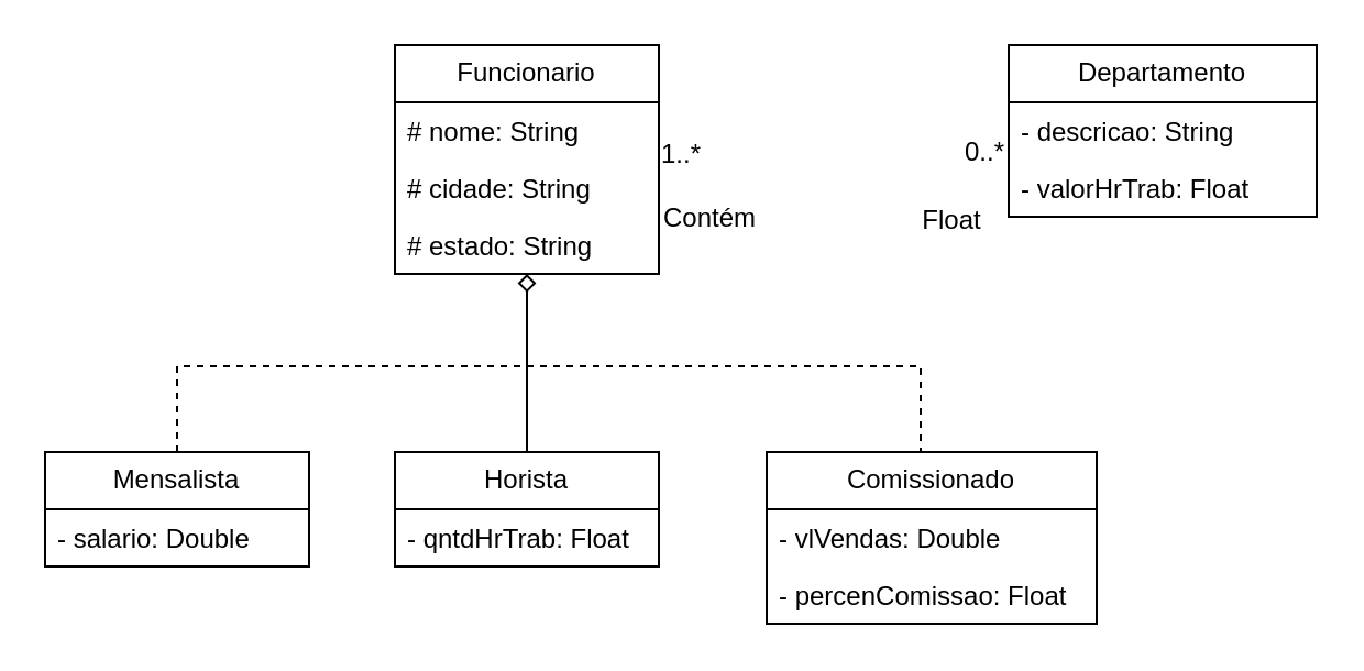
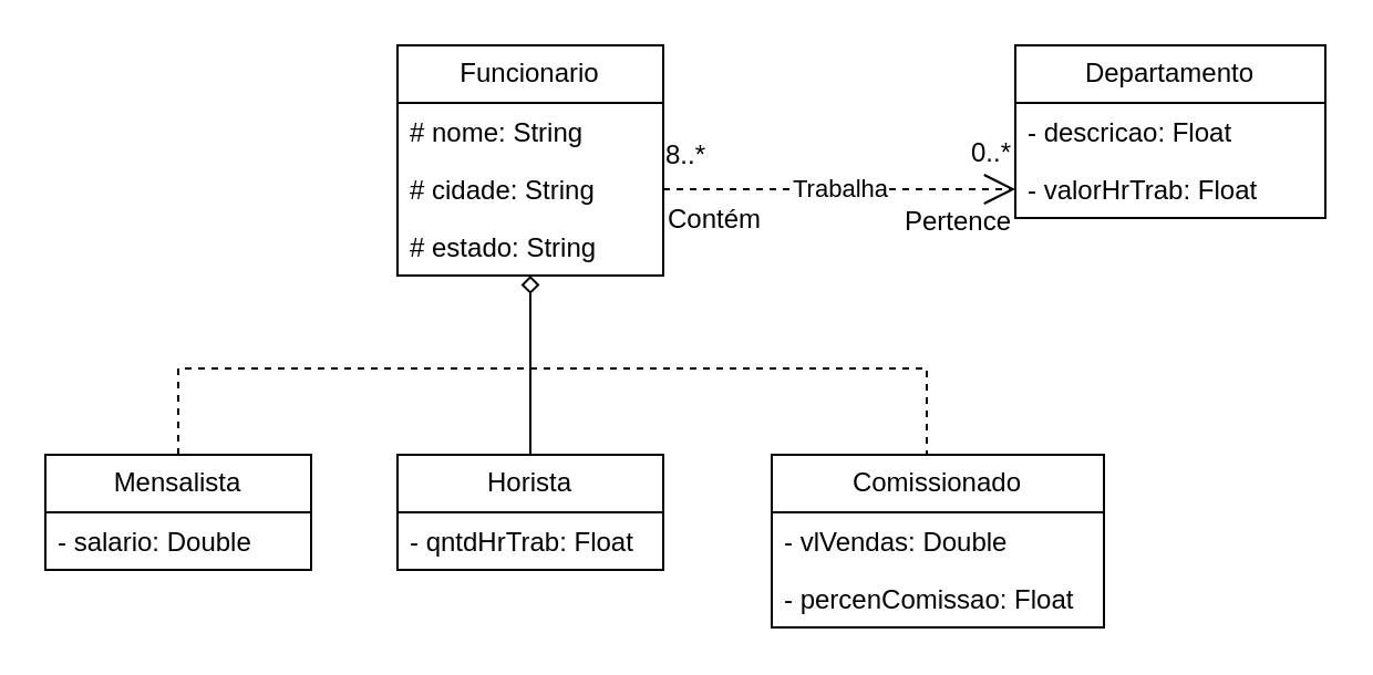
- <mxCell id="3" value="- descricao: String" style="text;strokeColor=none;fillColor=none;align=left;verticalAlign=top;spacingLeft=4;spacingRight=4;overflow=hidden;rotatable=0;points=[[0,0.5],[1,0.5]];portConstraint=eastwest;whiteSpace=wrap;html=1;" parent="2" vertex="1"><mxGeometry y="26" width="140" height="26" as="geometry" /></mxCell>
+ <mxCell id="3" value="- descricao: Float" style="text;strokeColor=none;fillColor=none;align=left;verticalAlign=top;spacingLeft=4;spacingRight=4;overflow=hidden;rotatable=0;points=[[0,0.5],[1,0.5]];portConstraint=eastwest;whiteSpace=wrap;html=1;" parent="2" vertex="1"><mxGeometry y="26" width="140" height="26" as="geometry" /></mxCell>
- <mxCell id="19" value="1..*" style="text;html=1;align=center;verticalAlign=middle;resizable=0;points=[];autosize=1;strokeColor=none;fillColor=none;" parent="1" vertex="1"><mxGeometry x="289" y="55" width="40" height="30" as="geometry" /></mxCell>
+ <mxCell id="19" value="8..*" style="text;html=1;align=center;verticalAlign=middle;resizable=0;points=[];autosize=1;strokeColor=none;fillColor=none;" parent="1" vertex="1"><mxGeometry x="289" y="55" width="40" height="30" as="geometry" /></mxCell>
+ <mxCell id="18" value="Trabalha" style="endArrow=open;endSize=12;dashed=1;html=1;rounded=0;exitX=1;exitY=0.5;exitDx=0;exitDy=0;entryX=0;entryY=0.5;entryDx=0;entryDy=0;" parent="1" source="7" target="4" edge="1"><mxGeometry width="160" relative="1" as="geometry"><mxPoint x="298" y="-5" as="sourcePoint" /><mxPoint x="458" y="-5" as="targetPoint" /></mxGeometry></mxCell>
- <mxCell id="22" value="Float" style="text;html=1;align=center;verticalAlign=middle;resizable=0;points=[];autosize=1;strokeColor=none;fillColor=none;" parent="1" vertex="1"><mxGeometry x="397" y="85" width="70" height="30" as="geometry" /></mxCell>
+ <mxCell id="22" value="Pertence" style="text;html=1;align=center;verticalAlign=middle;resizable=0;points=[];autosize=1;strokeColor=none;fillColor=none;" parent="1" vertex="1"><mxGeometry x="397" y="85" width="70" height="30" as="geometry" /></mxCell>
